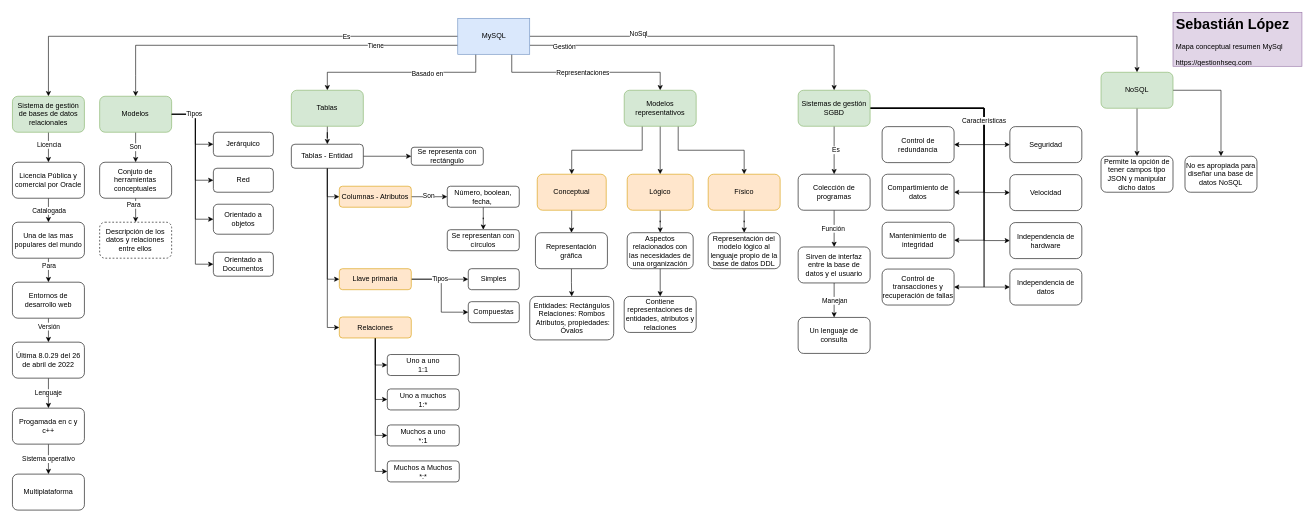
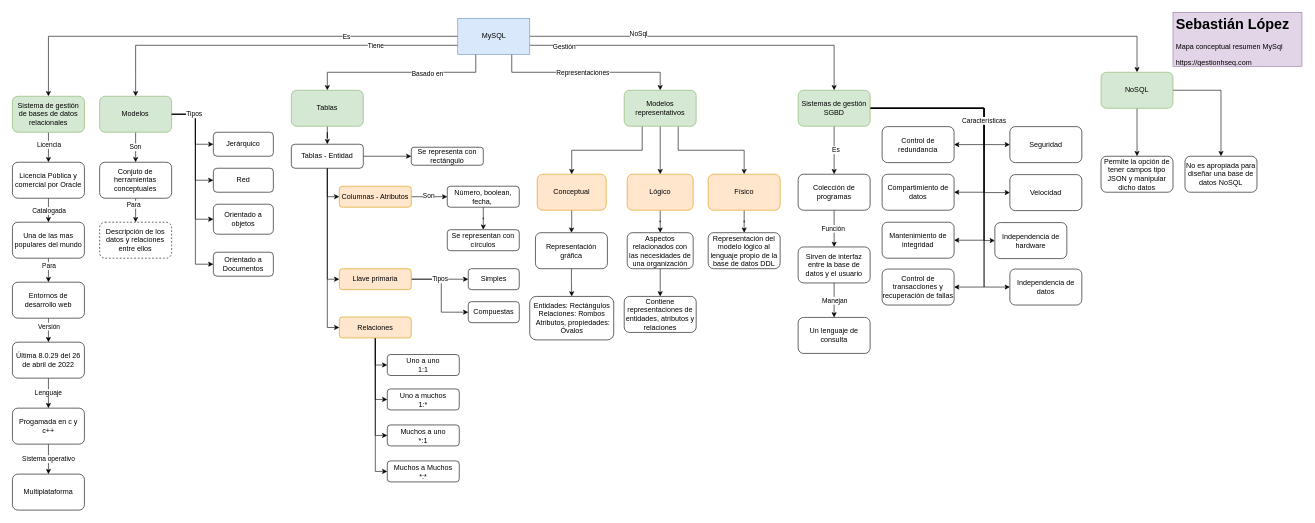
- <mxCell id="115" value="Independencia de hardware" style="rounded=1;whiteSpace=wrap;html=1;" vertex="1" parent="1"><mxGeometry x="1683" y="370.63" width="120" height="60" as="geometry" /></mxCell>
+ <mxCell id="115" value="Independencia de hardware" style="rounded=1;whiteSpace=wrap;html=1;" vertex="1" parent="1"><mxGeometry x="1658" y="370.63" width="120" height="60" as="geometry" /></mxCell>
